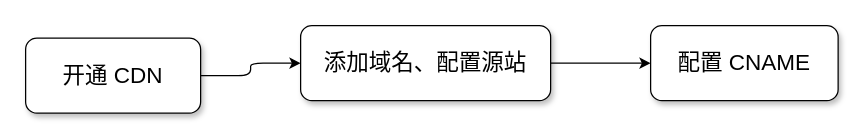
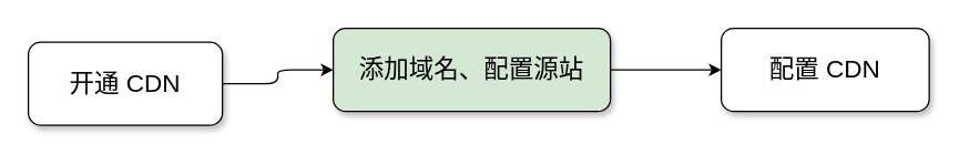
- <mxCell id="5" value="&lt;font style=&quot;font-size: 18px&quot;&gt;添加域名、配置源站&lt;br&gt;&lt;/font&gt;" style="whiteSpace=wrap;html=1;glass=0;shadow=1;rounded=1;" vertex="1" parent="1"><mxGeometry x="240" y="20" width="200" height="60" as="geometry" /></mxCell>
+ <mxCell id="5" value="&lt;font style=&quot;font-size: 18px&quot;&gt;添加域名、配置源站&lt;br&gt;&lt;/font&gt;" style="whiteSpace=wrap;html=1;glass=0;shadow=1;rounded=1;fillColor=#d5e8d4;" vertex="1" parent="1"><mxGeometry x="240" y="20" width="200" height="60" as="geometry" /></mxCell>
- <mxCell id="6" value="&lt;font style=&quot;font-size: 18px&quot;&gt;配置 CNAME&lt;/font&gt;" style="whiteSpace=wrap;html=1;glass=0;shadow=1;rounded=1;" vertex="1" parent="1"><mxGeometry x="520" y="20" width="150" height="60" as="geometry" /></mxCell>
+ <mxCell id="6" value="&lt;font style=&quot;font-size: 18px&quot;&gt;配置 CDN&lt;/font&gt;" style="whiteSpace=wrap;html=1;glass=0;shadow=1;rounded=1;" vertex="1" parent="1"><mxGeometry x="520" y="20" width="150" height="60" as="geometry" /></mxCell>
